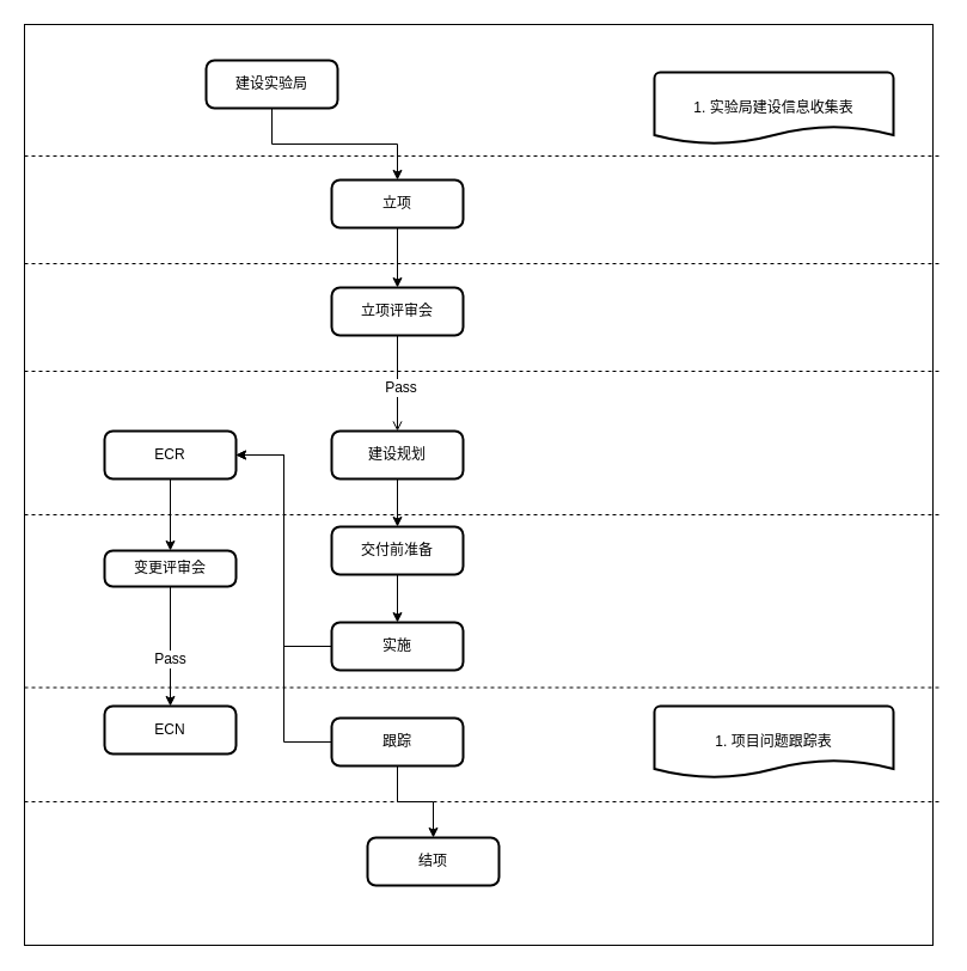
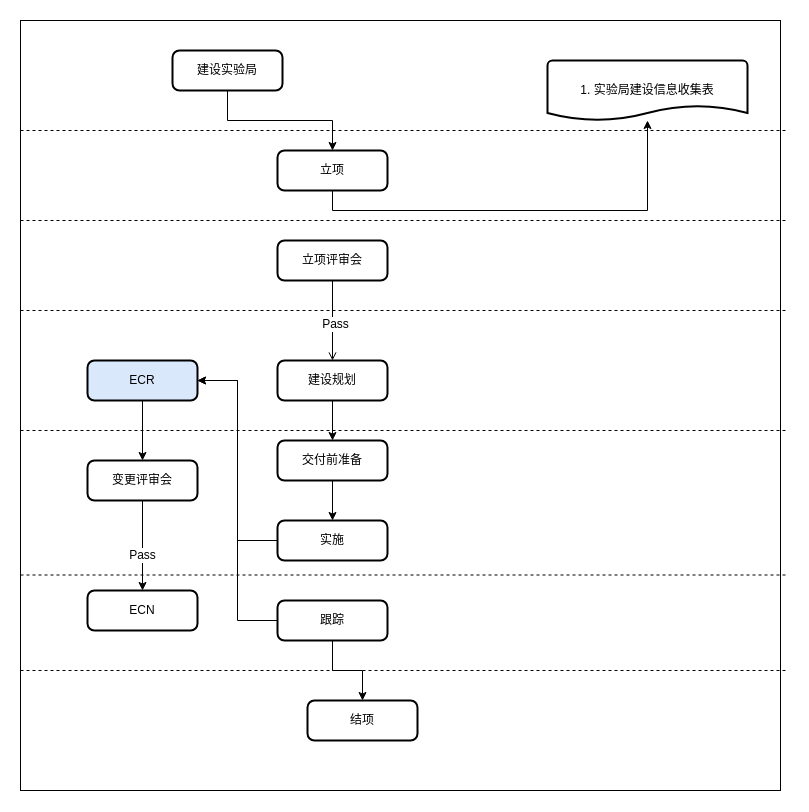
- <mxCell id="17" style="edgeStyle=orthogonalEdgeStyle;rounded=0;orthogonalLoop=1;jettySize=auto;html=1;exitX=0.5;exitY=1;exitDx=0;exitDy=0;entryX=0.5;entryY=0;entryDx=0;entryDy=0;" edge="1" parent="1" source="18" target="11"><mxGeometry relative="1" as="geometry" /></mxCell>
+ <mxCell id="17" style="edgeStyle=orthogonalEdgeStyle;rounded=0;orthogonalLoop=1;jettySize=auto;html=1;exitX=0.5;exitY=1;exitDx=0;exitDy=0;" edge="1" parent="1" source="18" target="27"><mxGeometry relative="1" as="geometry" /></mxCell>
- <mxCell id="21" value="ECR" style="rounded=1;whiteSpace=wrap;html=1;absoluteArcSize=1;arcSize=14;strokeWidth=2;" vertex="1" parent="1"><mxGeometry x="87" y="360" width="110" height="40" as="geometry" /></mxCell>
+ <mxCell id="21" value="ECR" style="rounded=1;whiteSpace=wrap;html=1;absoluteArcSize=1;arcSize=14;strokeWidth=2;fillColor=#dae8fc;" vertex="1" parent="1"><mxGeometry x="87" y="360" width="110" height="40" as="geometry" /></mxCell>
- <mxCell id="24" value="变更评审会" style="rounded=1;whiteSpace=wrap;html=1;absoluteArcSize=1;arcSize=14;strokeWidth=2;" vertex="1" parent="1"><mxGeometry x="87" y="460" width="110" height="30" as="geometry" /></mxCell>
+ <mxCell id="24" value="变更评审会" style="rounded=1;whiteSpace=wrap;html=1;absoluteArcSize=1;arcSize=14;strokeWidth=2;" vertex="1" parent="1"><mxGeometry x="87" y="460" width="110" height="40" as="geometry" /></mxCell>
- <mxCell id="26" value="1. 项目问题跟踪表" style="strokeWidth=2;html=1;shape=mxgraph.flowchart.document2;whiteSpace=wrap;size=0.25;" vertex="1" parent="1"><mxGeometry x="547" y="590" width="200" height="60" as="geometry" /></mxCell>
